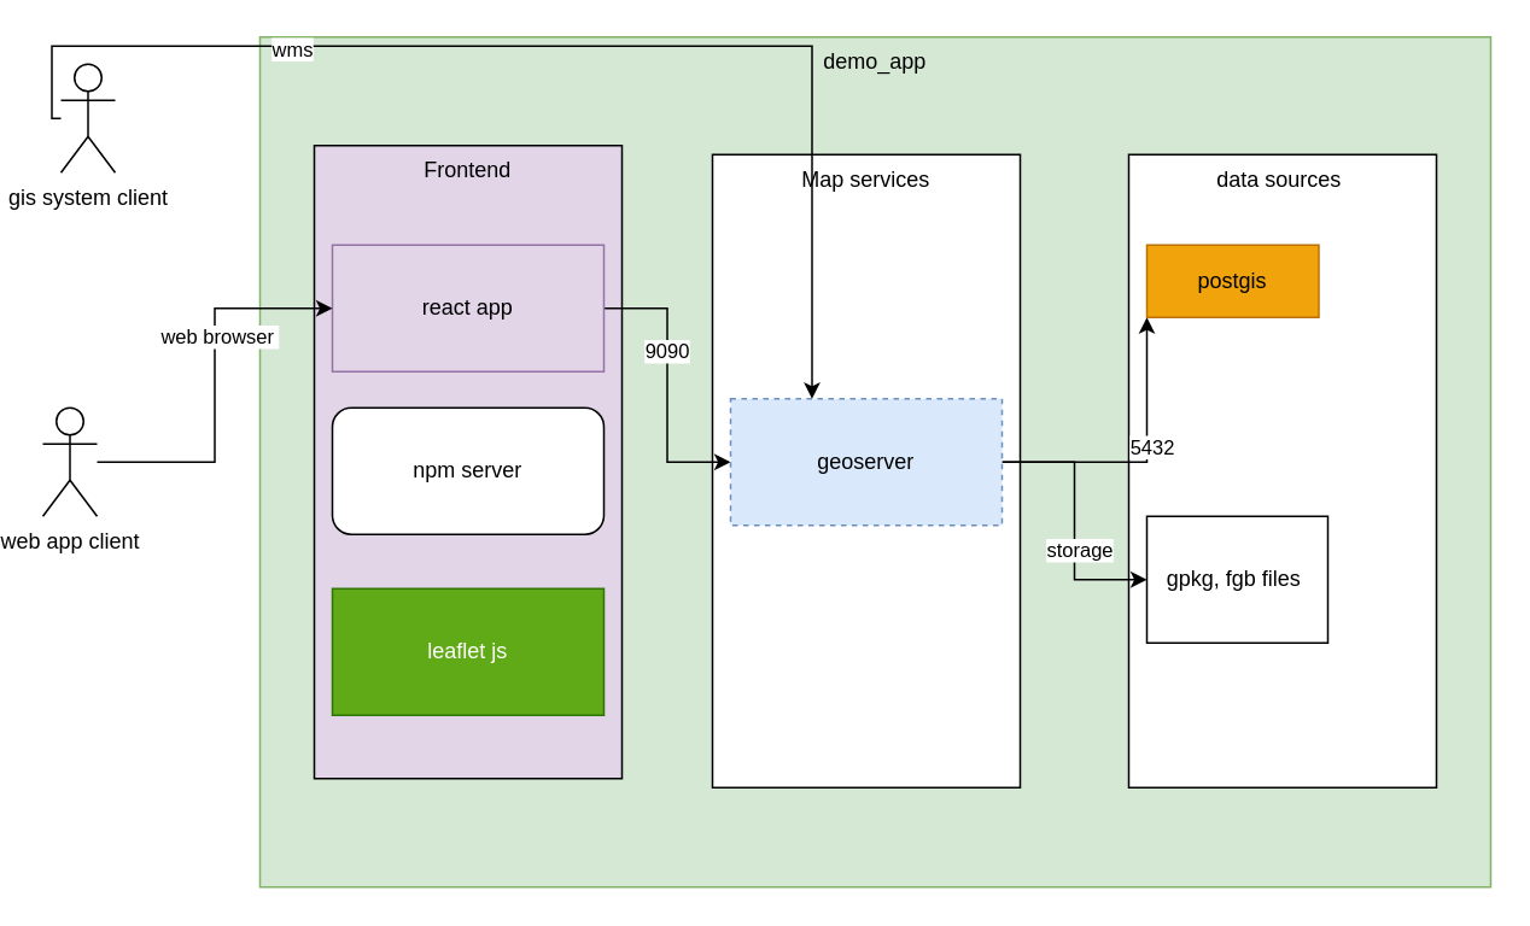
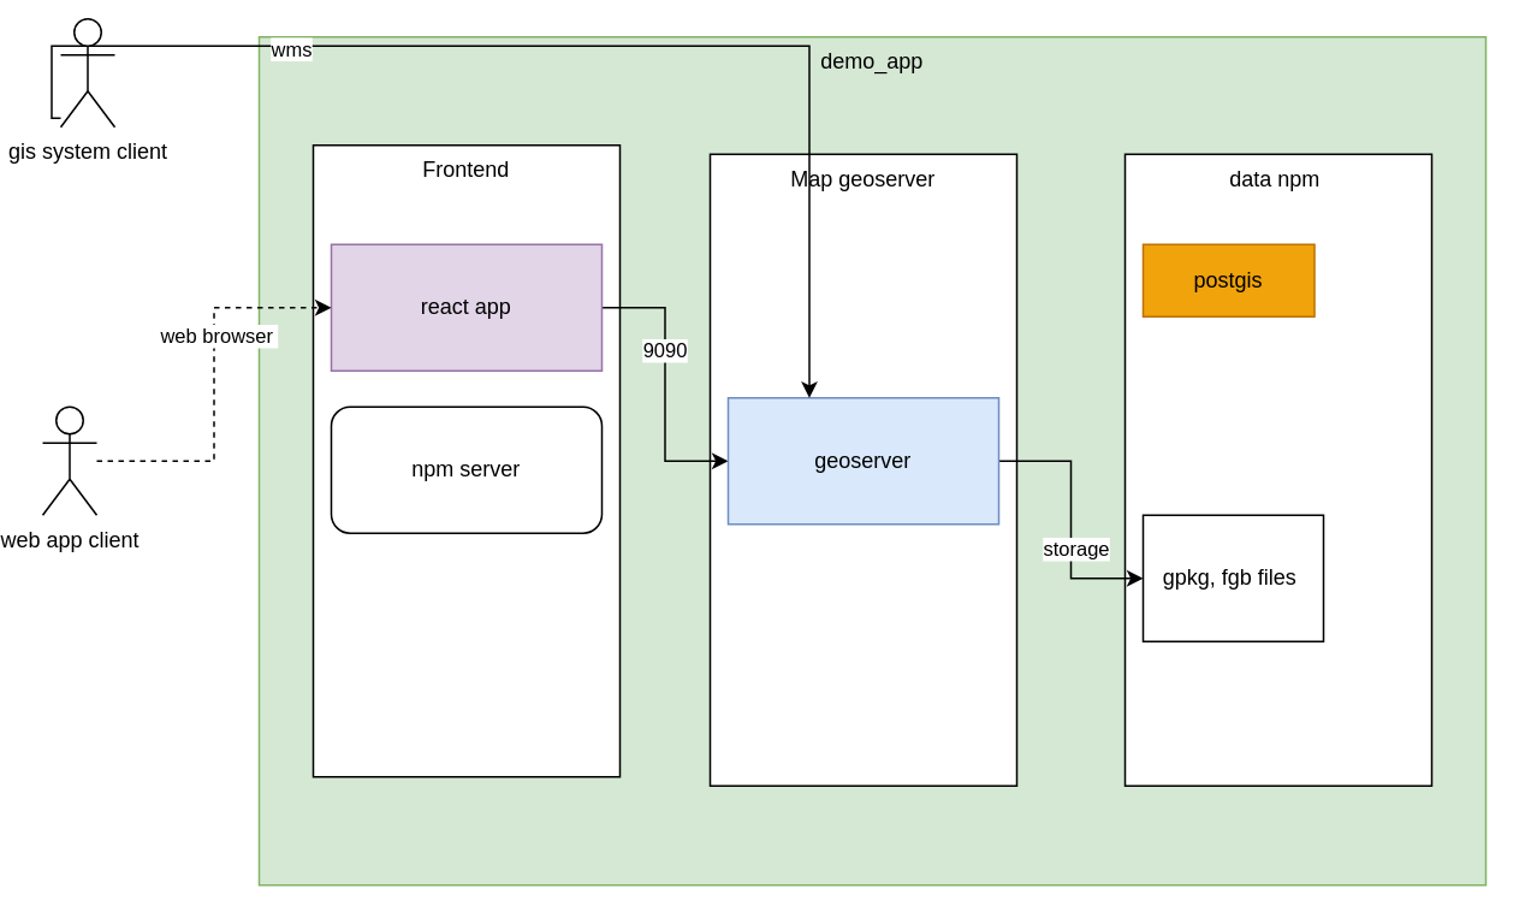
- <mxCell id="20" value="gis system client&lt;div&gt;&lt;br&gt;&lt;/div&gt;" style="shape=umlActor;verticalLabelPosition=bottom;verticalAlign=top;html=1;outlineConnect=0;" vertex="1" parent="1"><mxGeometry x="30" y="35" width="30" height="60" as="geometry" /></mxCell>
+ <mxCell id="20" value="gis system client&lt;div&gt;&lt;br&gt;&lt;/div&gt;" style="shape=umlActor;verticalLabelPosition=bottom;verticalAlign=top;html=1;outlineConnect=0;" vertex="1" parent="1"><mxGeometry x="30" y="10" width="30" height="60" as="geometry" /></mxCell>
- <mxCell id="3" value="Frontend" style="rounded=0;whiteSpace=wrap;html=1;verticalAlign=top;fillColor=#e1d5e7;" vertex="1" parent="1"><mxGeometry x="170" y="80" width="170" height="350" as="geometry" /></mxCell>
+ <mxCell id="3" value="Frontend" style="rounded=0;whiteSpace=wrap;html=1;verticalAlign=top;" vertex="1" parent="1"><mxGeometry x="170" y="80" width="170" height="350" as="geometry" /></mxCell>
- <mxCell id="4" value="Map services" style="rounded=0;whiteSpace=wrap;html=1;verticalAlign=top;" vertex="1" parent="1"><mxGeometry x="390" y="85" width="170" height="350" as="geometry" /></mxCell>
+ <mxCell id="4" value="Map geoserver" style="rounded=0;whiteSpace=wrap;html=1;verticalAlign=top;" vertex="1" parent="1"><mxGeometry x="390" y="85" width="170" height="350" as="geometry" /></mxCell>
- <mxCell id="5" value="data sources&amp;nbsp;" style="rounded=0;whiteSpace=wrap;html=1;verticalAlign=top;" vertex="1" parent="1"><mxGeometry x="620" y="85" width="170" height="350" as="geometry" /></mxCell>
+ <mxCell id="5" value="data npm&amp;nbsp;" style="rounded=0;whiteSpace=wrap;html=1;verticalAlign=top;" vertex="1" parent="1"><mxGeometry x="620" y="85" width="170" height="350" as="geometry" /></mxCell>
- <mxCell id="13" style="edgeStyle=orthogonalEdgeStyle;rounded=0;orthogonalLoop=1;jettySize=auto;html=1;" edge="1" parent="1" source="15" target="16"><mxGeometry relative="1" as="geometry"><Array as="points"><mxPoint x="630" y="255" /><mxPoint x="630" y="170" /></Array></mxGeometry></mxCell>
- <mxCell id="14" value="5432" style="edgeLabel;html=1;align=center;verticalAlign=middle;resizable=0;points=[];" vertex="1" connectable="0" parent="13"><mxGeometry x="0.111" y="-2" relative="1" as="geometry"><mxPoint as="offset" /></mxGeometry></mxCell>
- <mxCell id="21" style="edgeStyle=orthogonalEdgeStyle;rounded=0;orthogonalLoop=1;jettySize=auto;html=1;entryX=0;entryY=0.5;entryDx=0;entryDy=0;" edge="1" parent="1" source="23" target="8"><mxGeometry relative="1" as="geometry" /></mxCell>
+ <mxCell id="21" style="edgeStyle=orthogonalEdgeStyle;rounded=0;orthogonalLoop=1;jettySize=auto;html=1;entryX=0;entryY=0.5;entryDx=0;entryDy=0;dashed=1;" edge="1" parent="1" source="23" target="8"><mxGeometry relative="1" as="geometry" /></mxCell>
- <mxCell id="15" value="geoserver" style="rounded=0;whiteSpace=wrap;html=1;fillColor=#dae8fc;strokeColor=#6c8ebf;dashed=1;" vertex="1" parent="1"><mxGeometry x="400" y="220" width="150" height="70" as="geometry" /></mxCell>
+ <mxCell id="15" value="geoserver" style="rounded=0;whiteSpace=wrap;html=1;fillColor=#dae8fc;strokeColor=#6c8ebf;" vertex="1" parent="1"><mxGeometry x="400" y="220" width="150" height="70" as="geometry" /></mxCell>
- <mxCell id="10" value="leaflet js" style="rounded=0;whiteSpace=wrap;html=1;fillColor=#60a917;fontColor=#ffffff;strokeColor=#2D7600;" vertex="1" parent="1"><mxGeometry x="180" y="325" width="150" height="70" as="geometry" /></mxCell>
